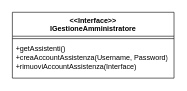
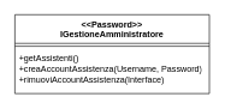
- <mxCell id="2" value="&lt;div&gt;&amp;lt;&amp;lt;Interface&amp;gt;&amp;gt;&lt;/div&gt;&lt;div&gt;IGestioneAmministratore&lt;/div&gt;" style="swimlane;fontStyle=1;align=center;verticalAlign=top;childLayout=stackLayout;horizontal=1;startSize=40;horizontalStack=0;resizeParent=1;resizeParentMax=0;resizeLast=0;collapsible=1;marginBottom=0;whiteSpace=wrap;html=1;" vertex="1" parent="1"><mxGeometry x="20" y="20" width="270" height="110" as="geometry" /></mxCell>
+ <mxCell id="2" value="&lt;div&gt;&amp;lt;&amp;lt;Password&amp;gt;&amp;gt;&lt;/div&gt;&lt;div&gt;IGestioneAmministratore&lt;/div&gt;" style="swimlane;fontStyle=1;align=center;verticalAlign=top;childLayout=stackLayout;horizontal=1;startSize=40;horizontalStack=0;resizeParent=1;resizeParentMax=0;resizeLast=0;collapsible=1;marginBottom=0;whiteSpace=wrap;html=1;" vertex="1" parent="1"><mxGeometry x="20" y="20" width="270" height="110" as="geometry" /></mxCell>
